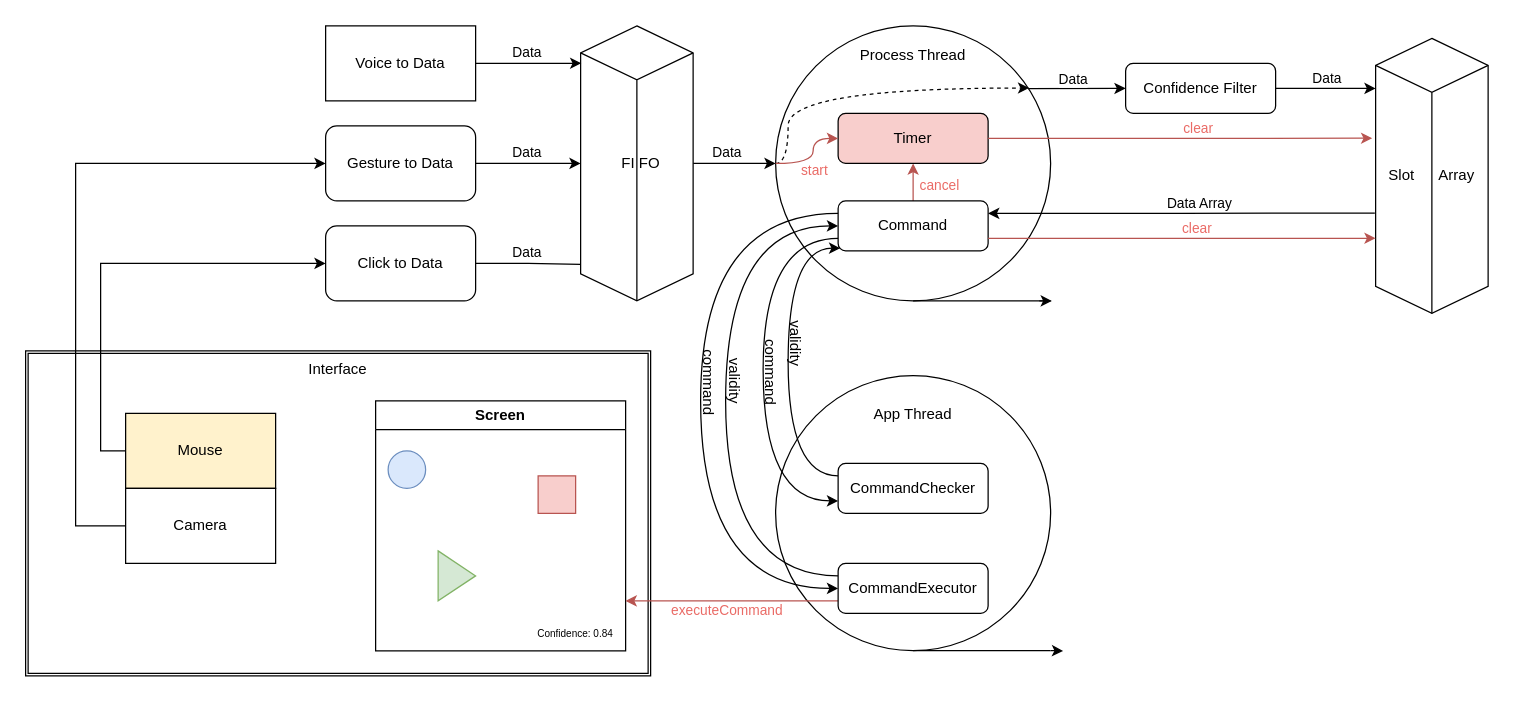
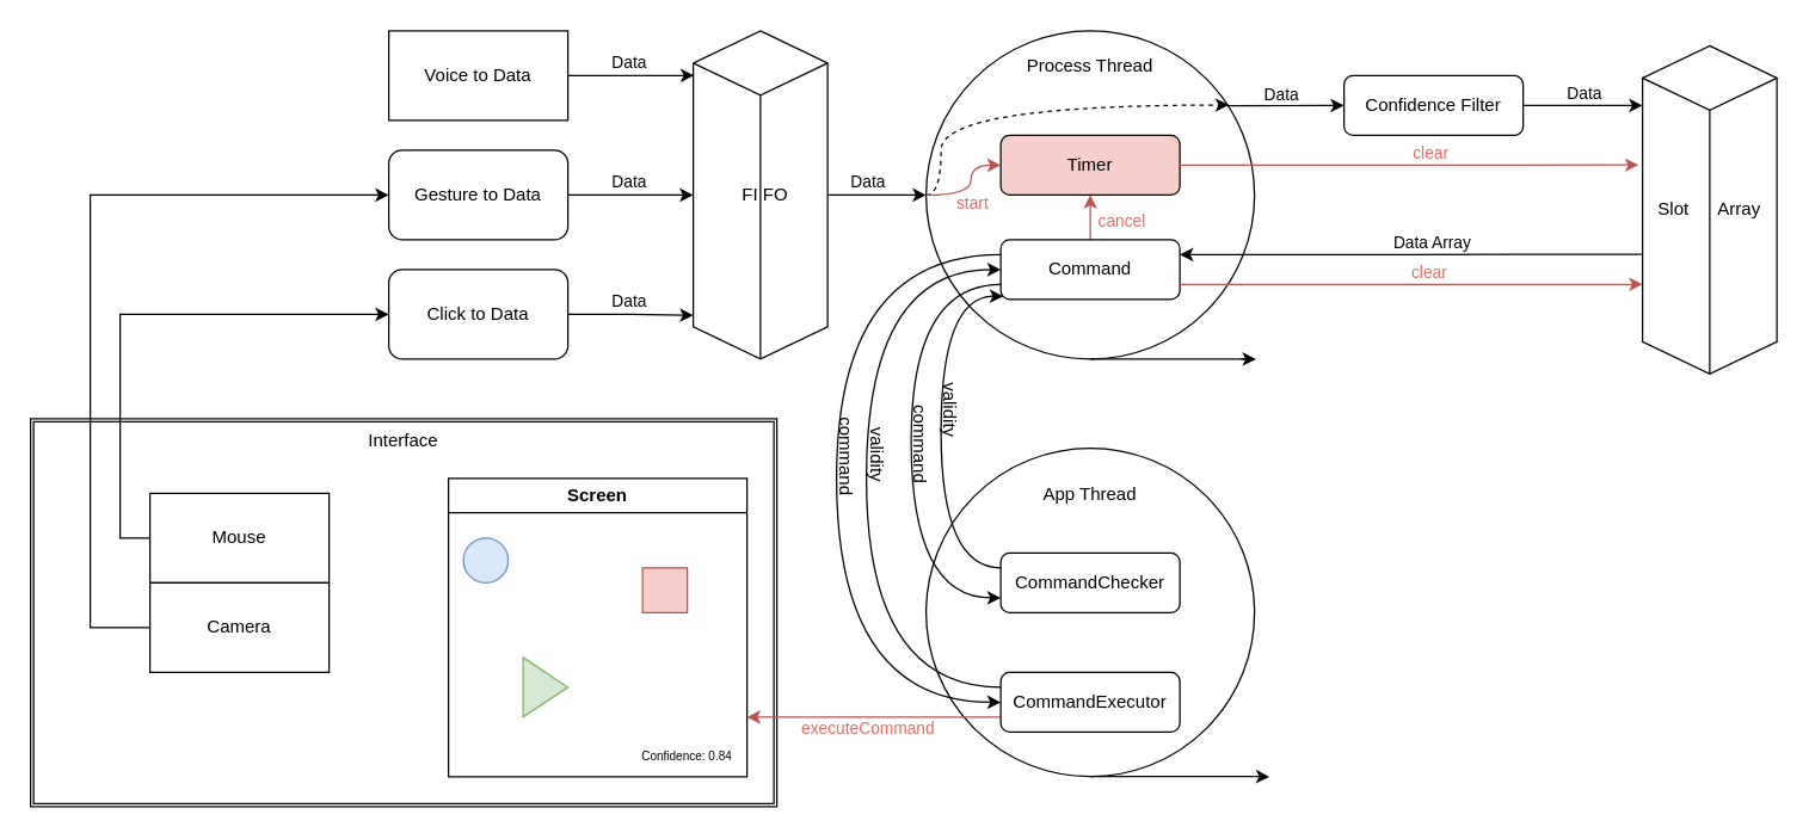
- <mxCell id="13" style="edgeStyle=orthogonalEdgeStyle;rounded=0;orthogonalLoop=1;jettySize=auto;html=1;entryX=0.001;entryY=0.867;entryDx=0;entryDy=0;entryPerimeter=0;endArrow=none;" parent="1" source="5" target="8" edge="1"><mxGeometry relative="1" as="geometry" /></mxCell>
+ <mxCell id="13" style="edgeStyle=orthogonalEdgeStyle;rounded=0;orthogonalLoop=1;jettySize=auto;html=1;entryX=0.001;entryY=0.867;entryDx=0;entryDy=0;entryPerimeter=0;" parent="1" source="5" target="8" edge="1"><mxGeometry relative="1" as="geometry" /></mxCell>
- <mxCell id="49" value="Mouse" style="rounded=0;whiteSpace=wrap;html=1;fillColor=#fff2cc;" parent="1" vertex="1"><mxGeometry x="100" y="330" width="120" height="60" as="geometry" /></mxCell>
+ <mxCell id="49" value="Mouse" style="rounded=0;whiteSpace=wrap;html=1;" parent="1" vertex="1"><mxGeometry x="100" y="330" width="120" height="60" as="geometry" /></mxCell>
